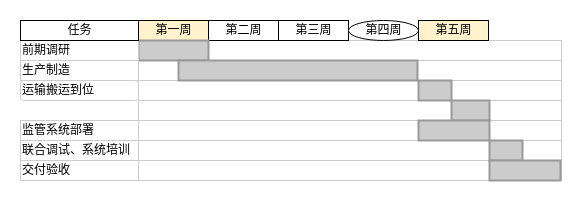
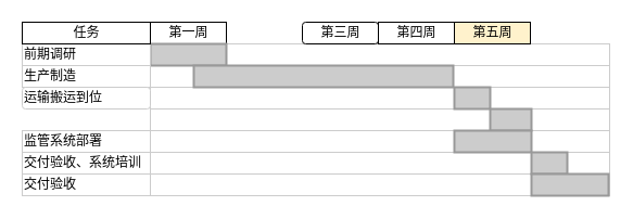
- <mxCell id="3" value="第一周" style="strokeWidth=1;fontStyle=0;html=1;fillColor=#fff2cc;" parent="1" vertex="1"><mxGeometry x="138" y="20" width="70" height="20" as="geometry" /></mxCell>
+ <mxCell id="3" value="第一周" style="strokeWidth=1;fontStyle=0;html=1;" parent="1" vertex="1"><mxGeometry x="138" y="20" width="70" height="20" as="geometry" /></mxCell>
- <mxCell id="4" value="第二周" style="strokeWidth=1;fontStyle=0;html=1;" parent="1" vertex="1"><mxGeometry x="208" y="20" width="70" height="20" as="geometry" /></mxCell>
- <mxCell id="5" value="第三周" style="strokeWidth=1;fontStyle=0;html=1;" parent="1" vertex="1"><mxGeometry x="278" y="20" width="70" height="20" as="geometry" /></mxCell>
+ <mxCell id="5" value="第三周" style="strokeWidth=1;fontStyle=0;html=1;rounded=1;" parent="1" vertex="1"><mxGeometry x="278" y="20" width="70" height="20" as="geometry" /></mxCell>
- <mxCell id="6" value="第四周" style="ellipse;strokeWidth=1;fontStyle=0;html=1;" parent="1" vertex="1"><mxGeometry x="348" y="20" width="70" height="20" as="geometry" /></mxCell>
+ <mxCell id="6" value="第四周" style="strokeWidth=1;fontStyle=0;html=1;" parent="1" vertex="1"><mxGeometry x="348" y="20" width="70" height="20" as="geometry" /></mxCell>
- <mxCell id="26" value="联合调试、系统培训" style="align=left;strokeColor=#CCCCCC;html=1;" parent="21" vertex="1"><mxGeometry x="2.725e-13" y="120.0" width="118.0" height="20.0" as="geometry" /></mxCell>
+ <mxCell id="26" value="交付验收、系统培训" style="align=left;strokeColor=#CCCCCC;html=1;" parent="21" vertex="1"><mxGeometry x="2.725e-13" y="120.0" width="118.0" height="20.0" as="geometry" /></mxCell>
